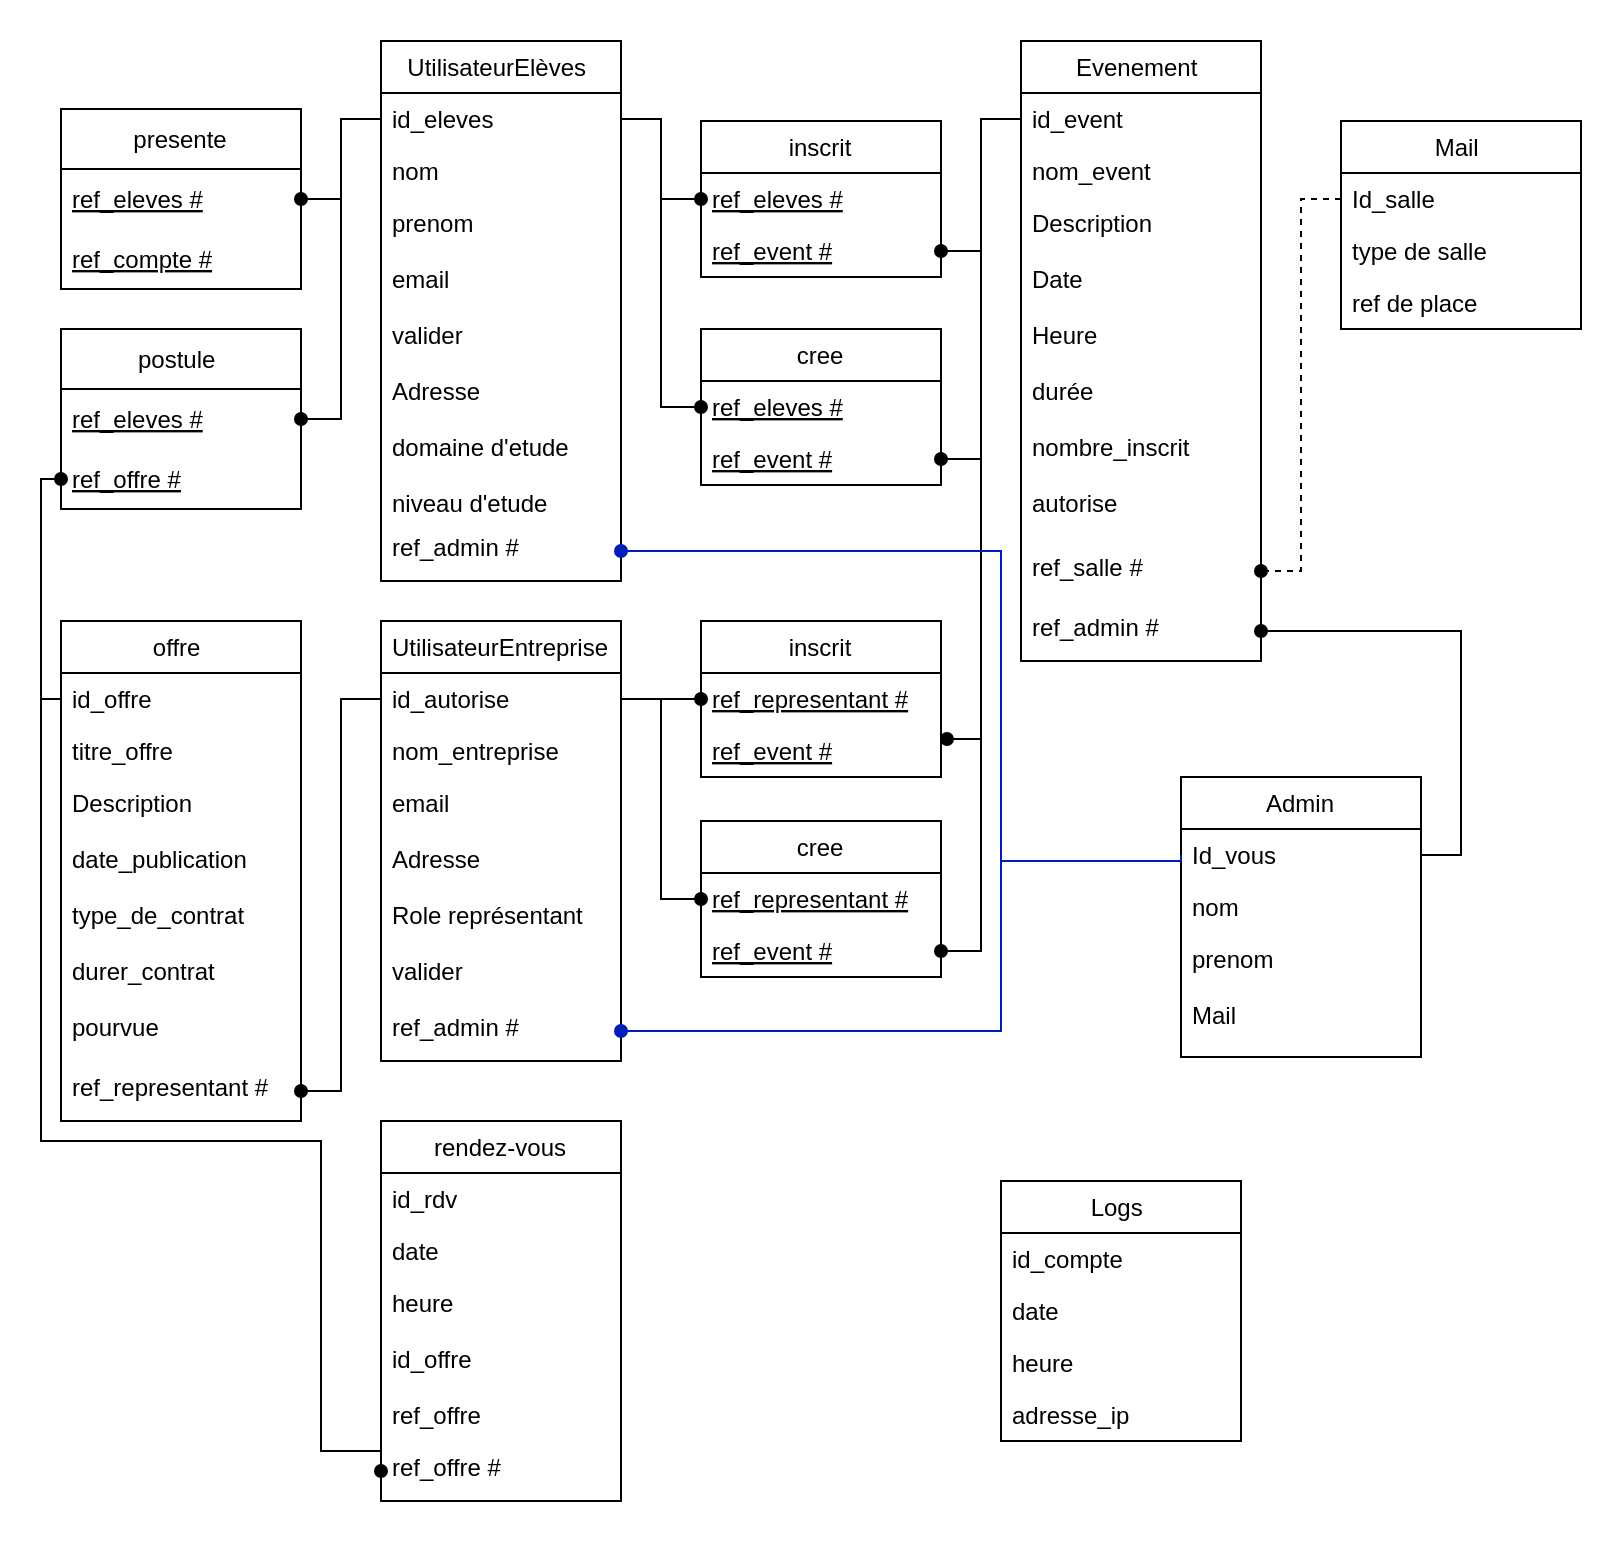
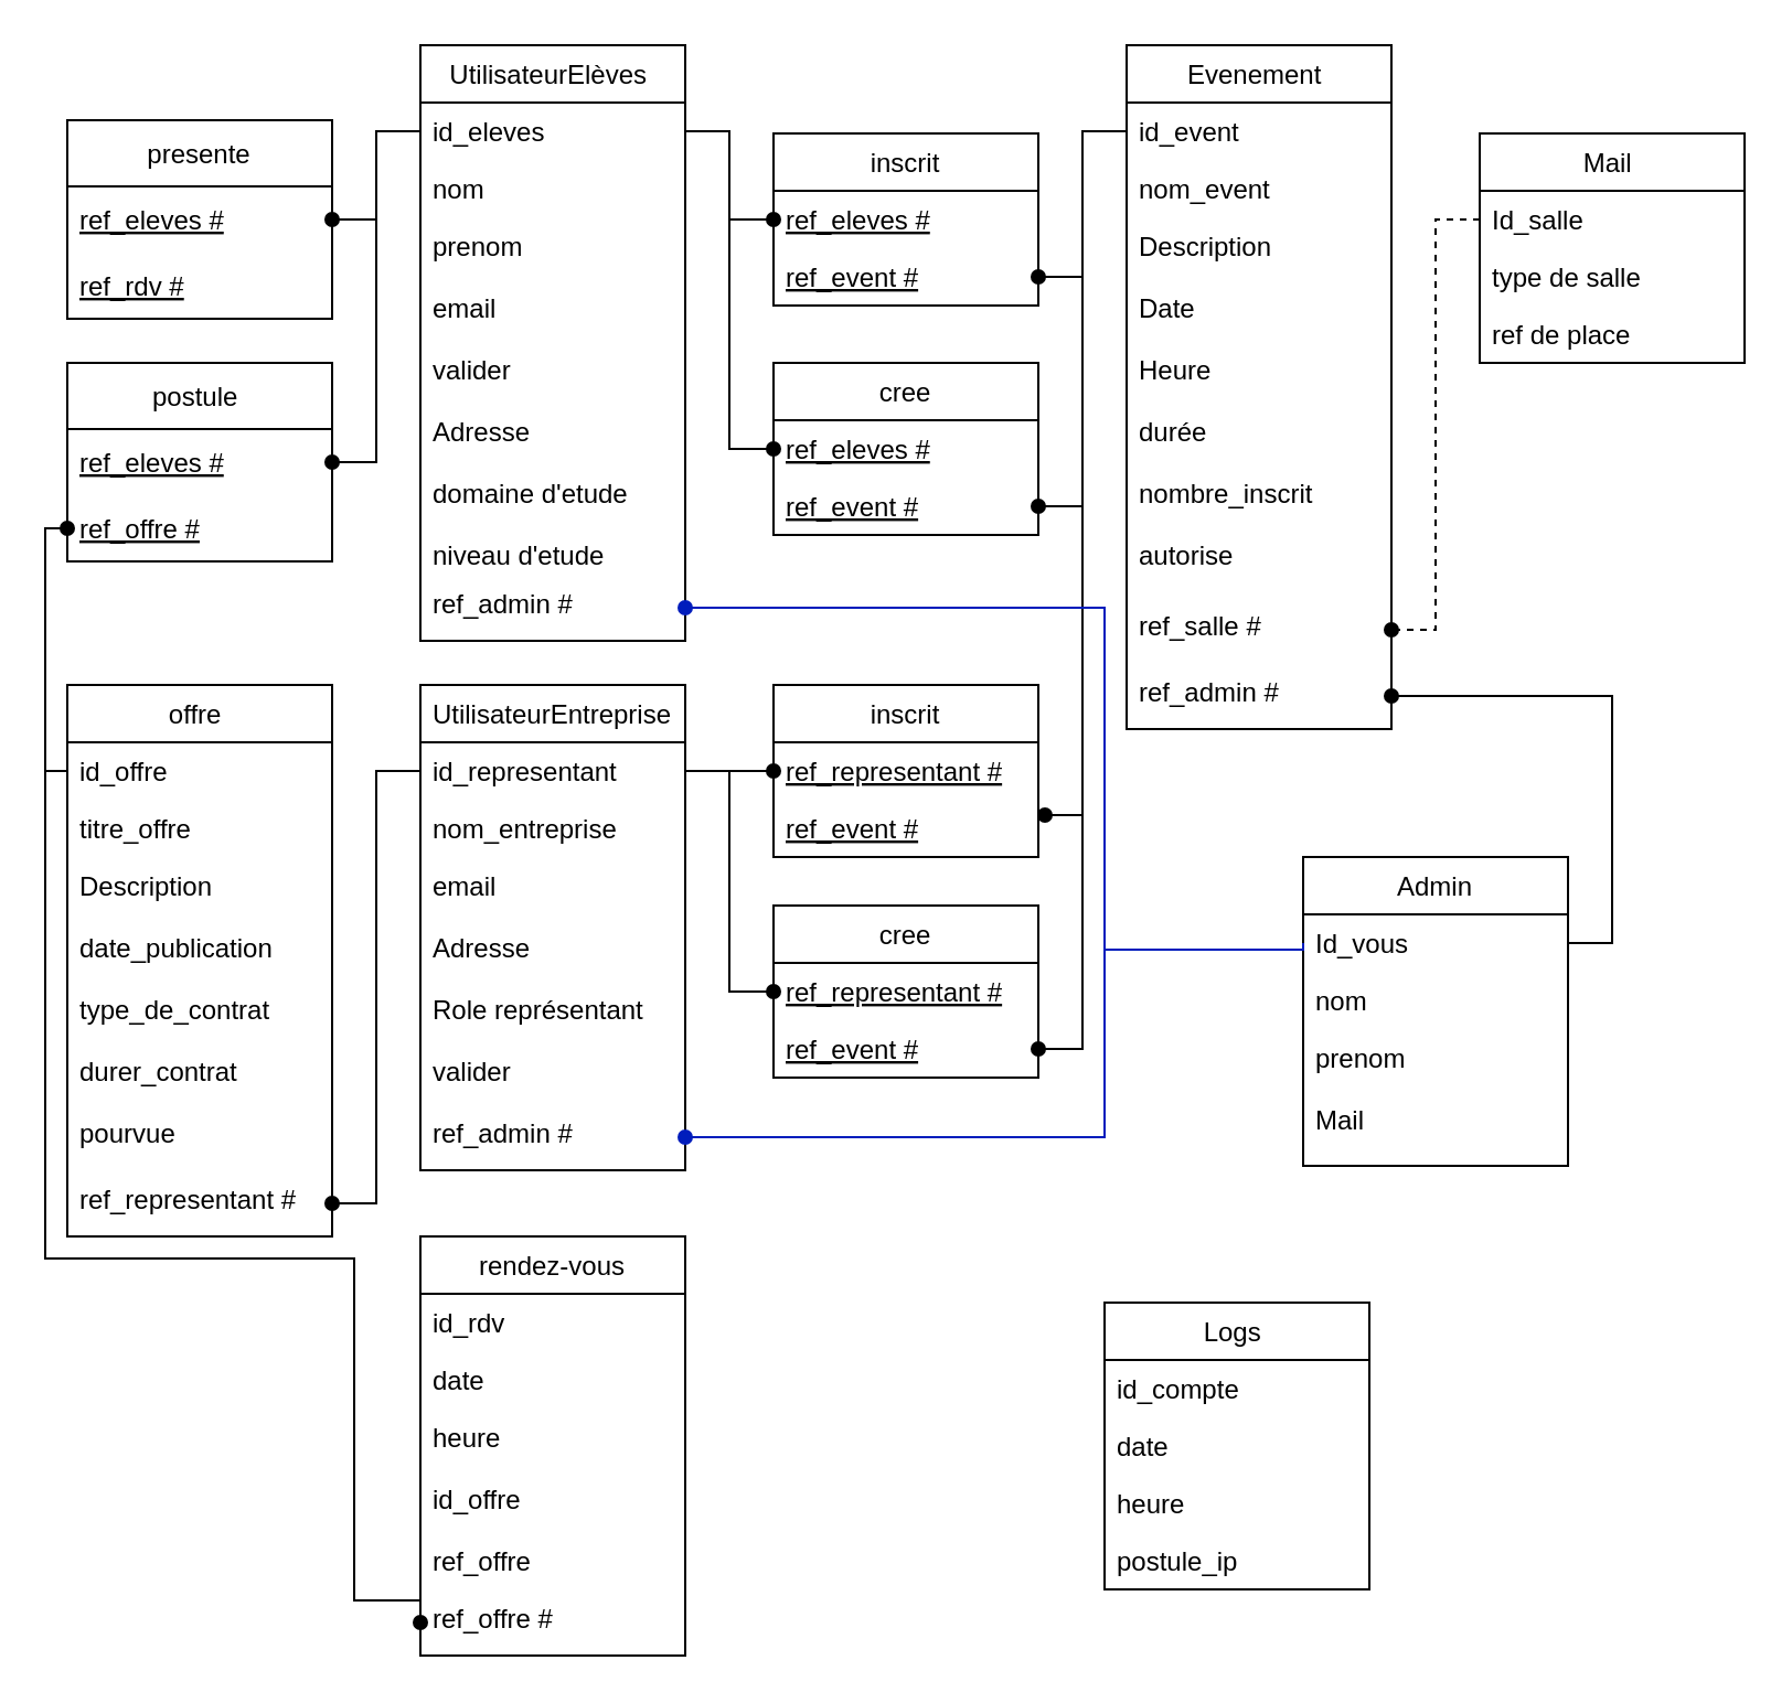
- <mxCell id="62" value="ref_compte #" style="text;strokeColor=none;fillColor=none;align=left;verticalAlign=middle;spacingLeft=4;spacingRight=4;overflow=hidden;points=[[0,0.5],[1,0.5]];portConstraint=eastwest;rotatable=0;fontStyle=4" parent="60" vertex="1"><mxGeometry y="60" width="120" height="30" as="geometry" /></mxCell>
+ <mxCell id="62" value="ref_rdv #" style="text;strokeColor=none;fillColor=none;align=left;verticalAlign=middle;spacingLeft=4;spacingRight=4;overflow=hidden;points=[[0,0.5],[1,0.5]];portConstraint=eastwest;rotatable=0;fontStyle=4" parent="60" vertex="1"><mxGeometry y="60" width="120" height="30" as="geometry" /></mxCell>
- <mxCell id="29" value="id_autorise " style="text;strokeColor=none;fillColor=none;align=left;verticalAlign=top;spacingLeft=4;spacingRight=4;overflow=hidden;rotatable=0;points=[[0,0.5],[1,0.5]];portConstraint=eastwest;" parent="28" vertex="1"><mxGeometry y="26" width="120" height="26" as="geometry" /></mxCell>
+ <mxCell id="29" value="id_representant " style="text;strokeColor=none;fillColor=none;align=left;verticalAlign=top;spacingLeft=4;spacingRight=4;overflow=hidden;rotatable=0;points=[[0,0.5],[1,0.5]];portConstraint=eastwest;" parent="28" vertex="1"><mxGeometry y="26" width="120" height="26" as="geometry" /></mxCell>
- <mxCell id="75" value="adresse_ip&#10;" style="text;strokeColor=none;fillColor=none;align=left;verticalAlign=top;spacingLeft=4;spacingRight=4;overflow=hidden;rotatable=0;points=[[0,0.5],[1,0.5]];portConstraint=eastwest;" vertex="1" parent="71"><mxGeometry y="104" width="120" height="26" as="geometry" /></mxCell>
+ <mxCell id="75" value="postule_ip&#10;" style="text;strokeColor=none;fillColor=none;align=left;verticalAlign=top;spacingLeft=4;spacingRight=4;overflow=hidden;rotatable=0;points=[[0,0.5],[1,0.5]];portConstraint=eastwest;" vertex="1" parent="71"><mxGeometry y="104" width="120" height="26" as="geometry" /></mxCell>
